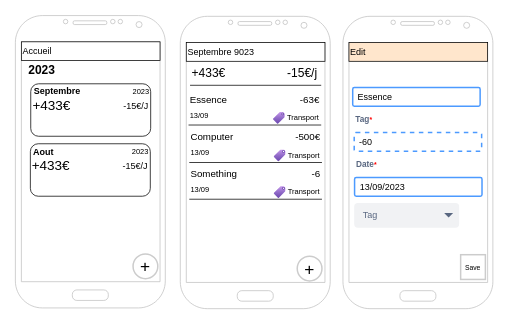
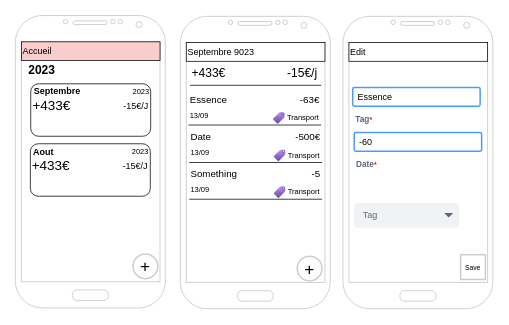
- <mxCell id="4" value="Accueil" style="rounded=0;whiteSpace=wrap;html=1;align=left;" vertex="1" parent="2"><mxGeometry x="8" y="35" width="185" height="25" as="geometry" /></mxCell>
+ <mxCell id="4" value="Accueil" style="rounded=0;whiteSpace=wrap;html=1;align=left;fillColor=#f8cecc;" vertex="1" parent="2"><mxGeometry x="8" y="35" width="185" height="25" as="geometry" /></mxCell>
- <mxCell id="49" value="Edit" style="rounded=0;whiteSpace=wrap;html=1;align=left;fillColor=#ffe6cc;" vertex="1" parent="47"><mxGeometry x="8" y="35" width="185" height="25" as="geometry" /></mxCell>
+ <mxCell id="49" value="Edit" style="rounded=0;whiteSpace=wrap;html=1;align=left;" vertex="1" parent="47"><mxGeometry x="8" y="35" width="185" height="25" as="geometry" /></mxCell>
- <mxCell id="33" value="&lt;span style=&quot;font-size: 13px;&quot;&gt;Computer&lt;/span&gt;" style="text;html=1;strokeColor=none;fillColor=none;align=left;verticalAlign=middle;whiteSpace=wrap;rounded=0;fontSize=16;" vertex="1" parent="32"><mxGeometry width="82" height="20" as="geometry" /></mxCell>
+ <mxCell id="33" value="&lt;span style=&quot;font-size: 13px;&quot;&gt;Date&lt;/span&gt;" style="text;html=1;strokeColor=none;fillColor=none;align=left;verticalAlign=middle;whiteSpace=wrap;rounded=0;fontSize=16;" vertex="1" parent="32"><mxGeometry width="82" height="20" as="geometry" /></mxCell>
- <mxCell id="53" value="-60" style="rounded=1;arcSize=9;align=left;spacingLeft=5;strokeColor=#4C9AFF;html=1;strokeWidth=2;fontSize=12;dashed=1;" vertex="1" parent="51"><mxGeometry y="25" width="170" height="25" as="geometry" /></mxCell>
+ <mxCell id="53" value="-60" style="rounded=1;arcSize=9;align=left;spacingLeft=5;strokeColor=#4C9AFF;html=1;strokeWidth=2;fontSize=12" vertex="1" parent="51"><mxGeometry y="25" width="170" height="25" as="geometry" /></mxCell>
- <mxCell id="42" value="&lt;font style=&quot;font-size: 13px;&quot;&gt;-6&lt;/font&gt;" style="text;html=1;strokeColor=none;fillColor=none;align=right;verticalAlign=middle;whiteSpace=wrap;rounded=0;fontSize=16;" vertex="1" parent="40"><mxGeometry x="95" width="82" height="20" as="geometry" /></mxCell>
+ <mxCell id="42" value="&lt;font style=&quot;font-size: 13px;&quot;&gt;-5&lt;/font&gt;" style="text;html=1;strokeColor=none;fillColor=none;align=right;verticalAlign=middle;whiteSpace=wrap;rounded=0;fontSize=16;" vertex="1" parent="40"><mxGeometry x="95" width="82" height="20" as="geometry" /></mxCell>
- <mxCell id="56" value="13/09/2023" style="rounded=1;arcSize=9;align=left;spacingLeft=5;strokeColor=#4C9AFF;html=1;strokeWidth=2;fontSize=12" vertex="1" parent="54"><mxGeometry y="25" width="170" height="25" as="geometry" /></mxCell>
